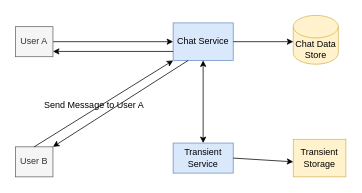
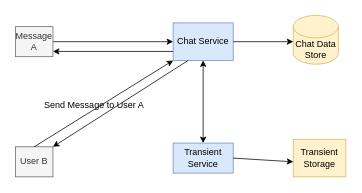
- <mxCell id="3" value="User A" style="rounded=0;whiteSpace=wrap;html=1;fillColor=#f5f5f5;fontColor=#333333;strokeColor=#666666;" vertex="1" parent="1"><mxGeometry x="20" y="35" width="50" height="40" as="geometry" /></mxCell>
+ <mxCell id="3" value="Message A" style="rounded=0;whiteSpace=wrap;html=1;fillColor=#f5f5f5;fontColor=#333333;strokeColor=#666666;" vertex="1" parent="1"><mxGeometry x="20" y="35" width="50" height="40" as="geometry" /></mxCell>
